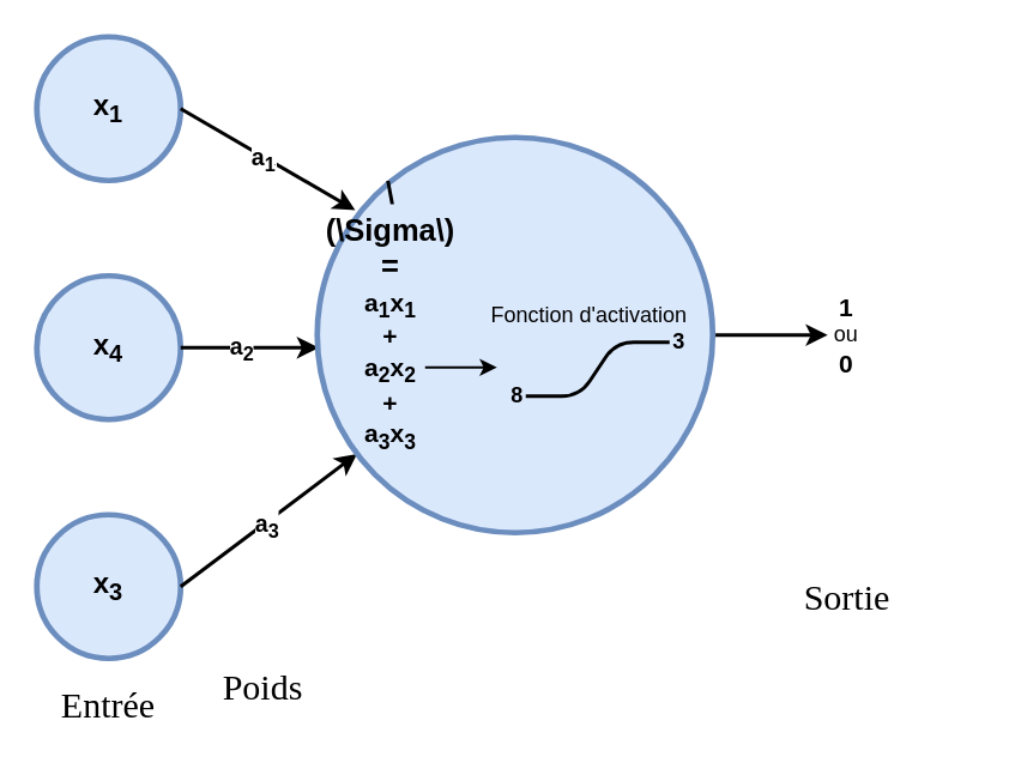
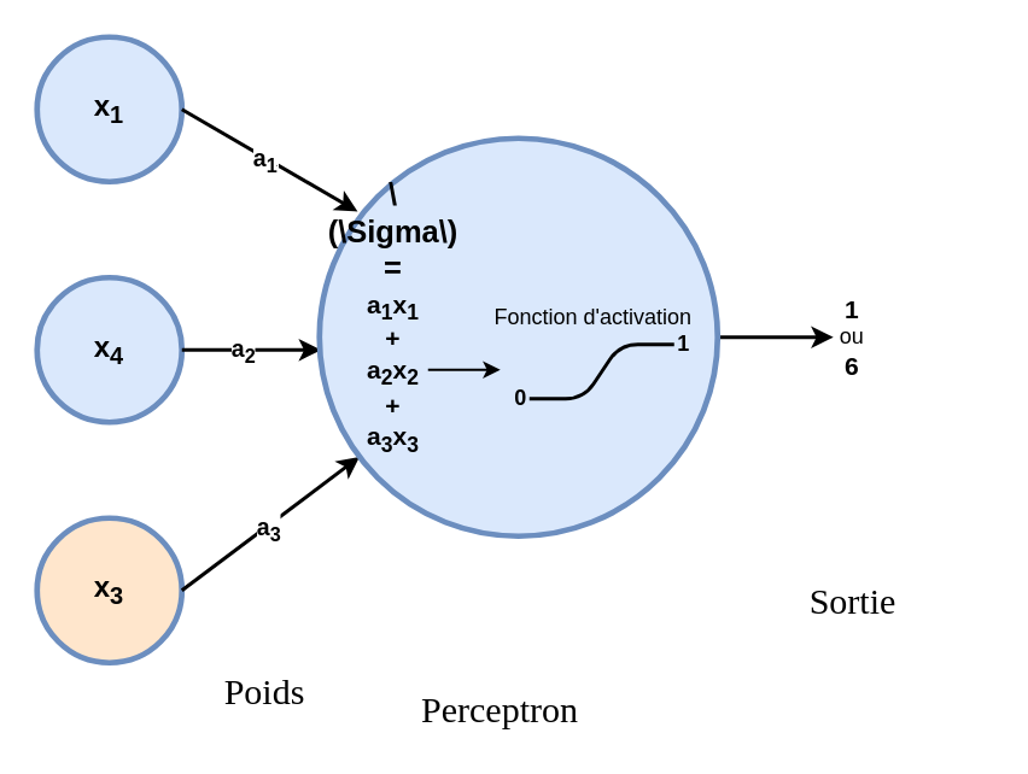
- <mxCell id="12" value="&lt;div align=&quot;center&quot;&gt;&lt;b&gt;&lt;font style=&quot;font-size: 14px;&quot;&gt;1&lt;/font&gt;&lt;/b&gt;&lt;/div&gt;&lt;div align=&quot;center&quot;&gt;&lt;font&gt;ou&lt;/font&gt;&lt;/div&gt;&lt;div align=&quot;center&quot;&gt;&lt;b&gt;&lt;font style=&quot;font-size: 14px;&quot;&gt;0&lt;/font&gt;&lt;/b&gt;&lt;/div&gt;" style="text;html=1;align=center;verticalAlign=middle;resizable=0;points=[];autosize=1;strokeColor=none;fillColor=none;" parent="1" vertex="1"><mxGeometry x="450" y="156" width="40" height="60" as="geometry" /></mxCell>
+ <mxCell id="12" value="&lt;div align=&quot;center&quot;&gt;&lt;b&gt;&lt;font style=&quot;font-size: 14px;&quot;&gt;1&lt;/font&gt;&lt;/b&gt;&lt;/div&gt;&lt;div align=&quot;center&quot;&gt;&lt;font&gt;ou&lt;/font&gt;&lt;/div&gt;&lt;div align=&quot;center&quot;&gt;&lt;b&gt;&lt;font style=&quot;font-size: 14px;&quot;&gt;6&lt;/font&gt;&lt;/b&gt;&lt;/div&gt;" style="text;html=1;align=center;verticalAlign=middle;resizable=0;points=[];autosize=1;strokeColor=none;fillColor=none;" parent="1" vertex="1"><mxGeometry x="450" y="156" width="40" height="60" as="geometry" /></mxCell>
- <mxCell id="24" value="3" style="text;html=1;align=center;verticalAlign=middle;resizable=0;points=[];autosize=1;strokeColor=none;fillColor=none;fontStyle=1" parent="21" vertex="1"><mxGeometry x="100" y="15" width="30" height="30" as="geometry" /></mxCell>
+ <mxCell id="24" value="1" style="text;html=1;align=center;verticalAlign=middle;resizable=0;points=[];autosize=1;strokeColor=none;fillColor=none;fontStyle=1" parent="21" vertex="1"><mxGeometry x="100" y="15" width="30" height="30" as="geometry" /></mxCell>
- <mxCell id="25" value="8" style="text;html=1;align=center;verticalAlign=middle;resizable=0;points=[];autosize=1;strokeColor=none;fillColor=none;fontStyle=1" parent="21" vertex="1"><mxGeometry x="10" y="45" width="30" height="30" as="geometry" /></mxCell>
+ <mxCell id="25" value="0" style="text;html=1;align=center;verticalAlign=middle;resizable=0;points=[];autosize=1;strokeColor=none;fillColor=none;fontStyle=1" parent="21" vertex="1"><mxGeometry x="10" y="45" width="30" height="30" as="geometry" /></mxCell>
- <mxCell id="4" value="x&lt;sub&gt;3&lt;/sub&gt;" style="ellipse;whiteSpace=wrap;html=1;aspect=fixed;fontSize=16;fontStyle=1;strokeColor=#6c8ebf;strokeWidth=3.15;align=center;verticalAlign=middle;fontFamily=Helvetica;fontColor=default;fillColor=#dae8fc;" parent="1" vertex="1"><mxGeometry x="20" y="286" width="80" height="80" as="geometry" /></mxCell>
+ <mxCell id="4" value="x&lt;sub&gt;3&lt;/sub&gt;" style="ellipse;whiteSpace=wrap;html=1;aspect=fixed;fontSize=16;fontStyle=1;strokeColor=#6c8ebf;strokeWidth=3.15;align=center;verticalAlign=middle;fontFamily=Helvetica;fontColor=default;fillColor=#ffe6cc;" parent="1" vertex="1"><mxGeometry x="20" y="286" width="80" height="80" as="geometry" /></mxCell>
- <mxCell id="15" value="Entrée" style="text;html=1;align=center;verticalAlign=middle;whiteSpace=wrap;rounded=0;fontSize=20;fontFamily=Lucida Console;" parent="1" vertex="1"><mxGeometry x="30" y="376" width="60" height="30" as="geometry" /></mxCell>
+ <mxCell id="17" value="Perceptron" style="text;html=1;align=center;verticalAlign=middle;whiteSpace=wrap;rounded=0;fontSize=20;fontFamily=Lucida Console;" parent="1" vertex="1"><mxGeometry x="201" y="376" width="150" height="30" as="geometry" /></mxCell>
